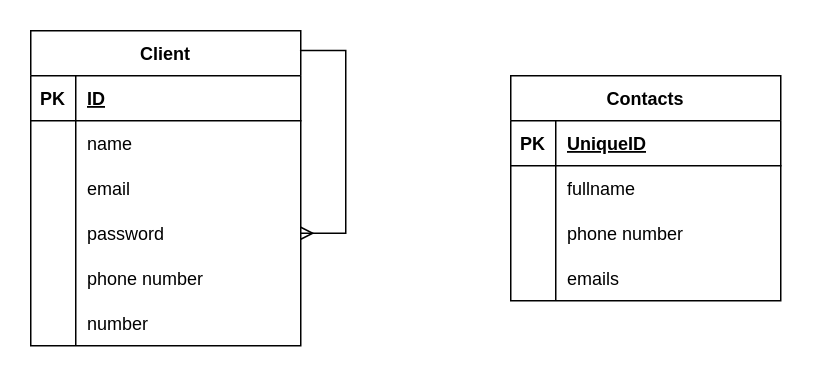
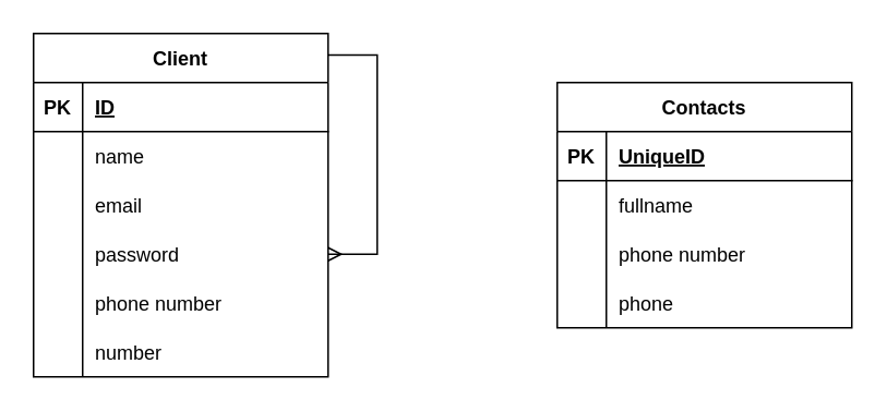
- <mxCell id="33" value="emails" style="shape=partialRectangle;connectable=0;fillColor=none;top=0;left=0;bottom=0;right=0;align=left;spacingLeft=6;overflow=hidden;" vertex="1" parent="31"><mxGeometry x="30" width="150" height="30" as="geometry"><mxRectangle width="150" height="30" as="alternateBounds" /></mxGeometry></mxCell>
+ <mxCell id="33" value="phone" style="shape=partialRectangle;connectable=0;fillColor=none;top=0;left=0;bottom=0;right=0;align=left;spacingLeft=6;overflow=hidden;" vertex="1" parent="31"><mxGeometry x="30" width="150" height="30" as="geometry"><mxRectangle width="150" height="30" as="alternateBounds" /></mxGeometry></mxCell>
